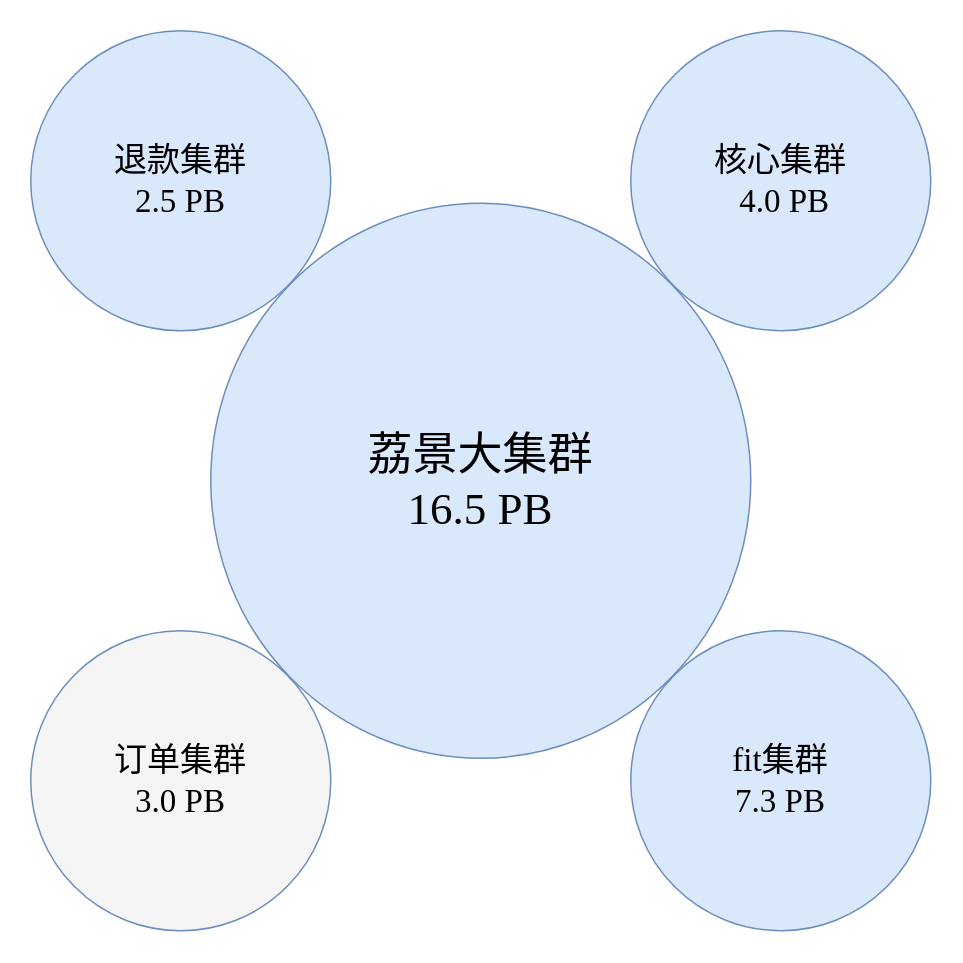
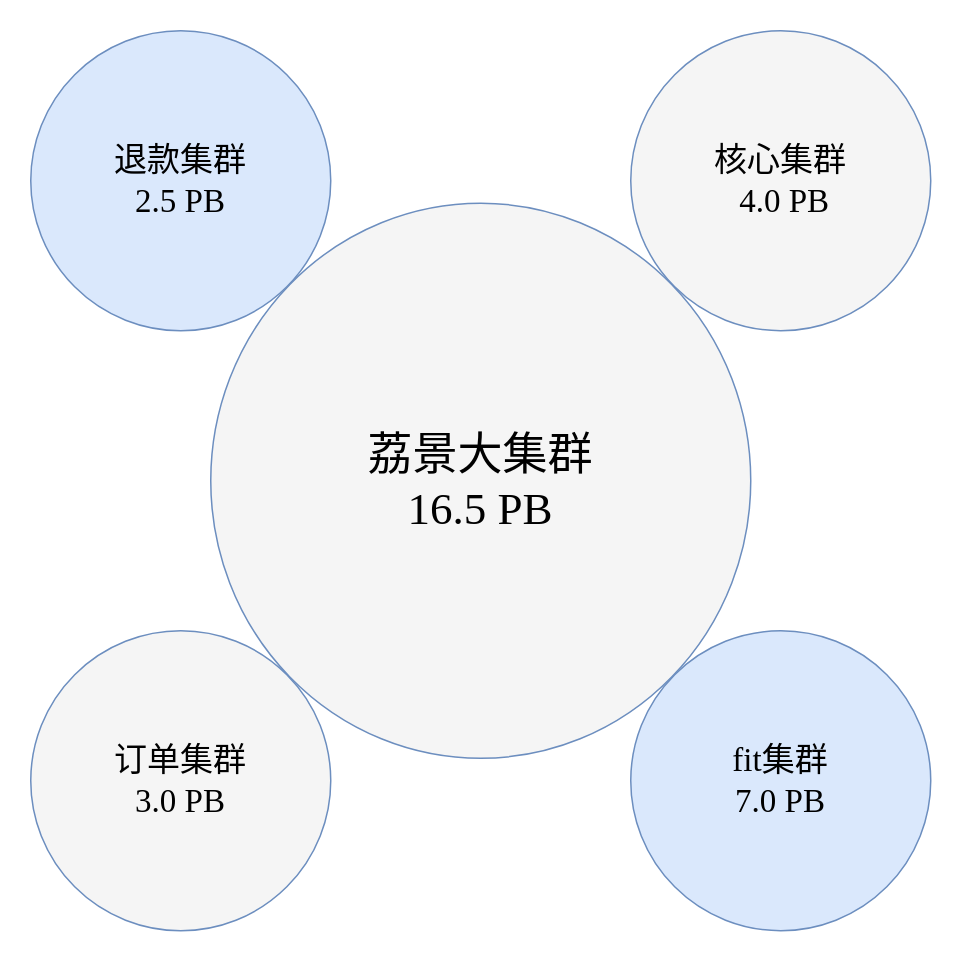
- <mxCell id="4" value="核心集群&lt;br&gt;&amp;nbsp;4.0 PB" style="ellipse;whiteSpace=wrap;html=1;rounded=0;shadow=0;dashed=0;comic=0;fontFamily=Verdana;fontSize=22;fillColor=#dae8fc;strokeColor=#6c8ebf;" vertex="1" parent="2"><mxGeometry x="400" width="200" height="200" as="geometry" /></mxCell>
+ <mxCell id="4" value="核心集群&lt;br&gt;&amp;nbsp;4.0 PB" style="ellipse;whiteSpace=wrap;html=1;rounded=0;shadow=0;dashed=0;comic=0;fontFamily=Verdana;fontSize=22;fillColor=#f5f5f5;strokeColor=#6c8ebf;" vertex="1" parent="2"><mxGeometry x="400" width="200" height="200" as="geometry" /></mxCell>
- <mxCell id="7" value="&lt;span&gt;&lt;font style=&quot;font-size: 30px&quot;&gt;荔景大集群&lt;br&gt;16.5 PB&lt;br&gt;&lt;/font&gt;&lt;/span&gt;" style="ellipse;whiteSpace=wrap;html=1;rounded=0;shadow=0;dashed=0;comic=0;fontFamily=Verdana;fontSize=22;fillColor=#dae8fc;strokeColor=#6c8ebf;labelBorderColor=none;" vertex="1" parent="2"><mxGeometry x="120" y="115" width="360" height="370" as="geometry" /></mxCell>
+ <mxCell id="7" value="&lt;span&gt;&lt;font style=&quot;font-size: 30px&quot;&gt;荔景大集群&lt;br&gt;16.5 PB&lt;br&gt;&lt;/font&gt;&lt;/span&gt;" style="ellipse;whiteSpace=wrap;html=1;rounded=0;shadow=0;dashed=0;comic=0;fontFamily=Verdana;fontSize=22;fillColor=#f5f5f5;strokeColor=#6c8ebf;labelBorderColor=none;" vertex="1" parent="2"><mxGeometry x="120" y="115" width="360" height="370" as="geometry" /></mxCell>
- <mxCell id="5" value="fit集群&lt;br&gt;7.3 PB" style="ellipse;whiteSpace=wrap;html=1;rounded=0;shadow=0;dashed=0;comic=0;fontFamily=Verdana;fontSize=22;fillColor=#dae8fc;strokeColor=#6c8ebf;" vertex="1" parent="2"><mxGeometry x="400" y="400" width="200" height="200" as="geometry" /></mxCell>
+ <mxCell id="5" value="fit集群&lt;br&gt;7.0 PB" style="ellipse;whiteSpace=wrap;html=1;rounded=0;shadow=0;dashed=0;comic=0;fontFamily=Verdana;fontSize=22;fillColor=#dae8fc;strokeColor=#6c8ebf;" vertex="1" parent="2"><mxGeometry x="400" y="400" width="200" height="200" as="geometry" /></mxCell>
